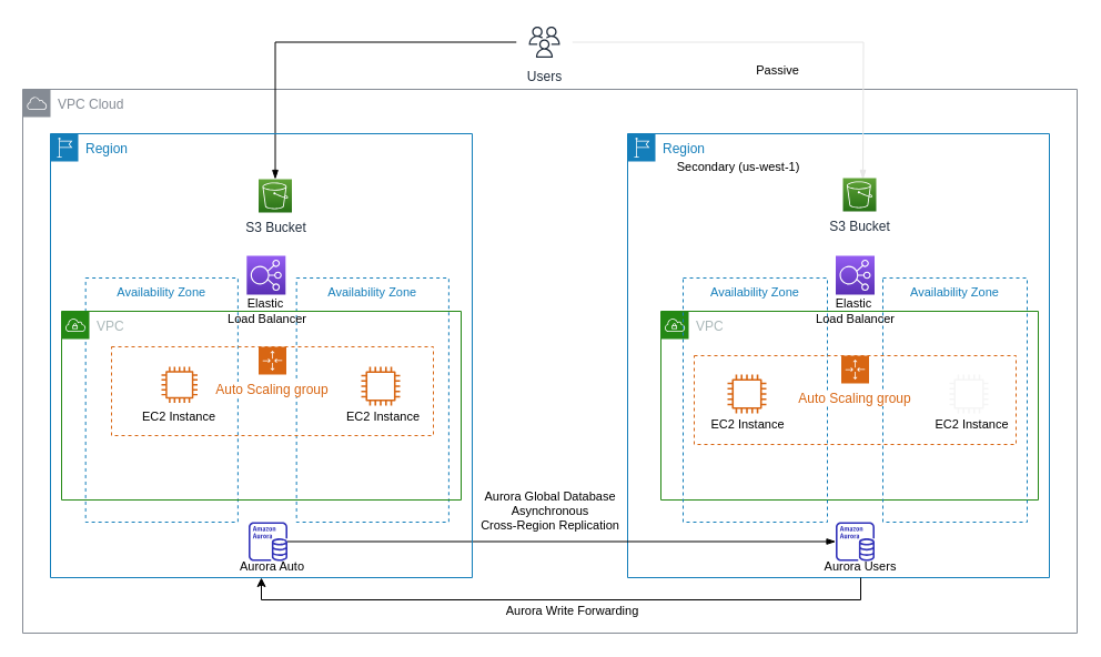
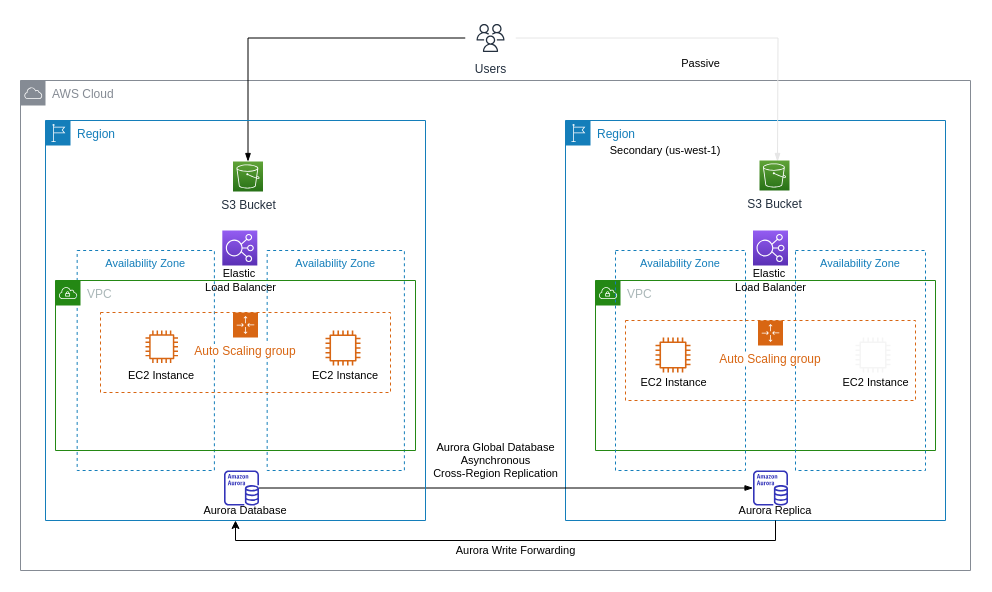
- <mxCell id="2" value="VPC Cloud" style="outlineConnect=0;gradientColor=none;html=1;whiteSpace=wrap;fontSize=12;fontStyle=0;shape=mxgraph.aws4.group;grIcon=mxgraph.aws4.group_aws_cloud;strokeColor=#858B94;fillColor=none;verticalAlign=top;align=left;spacingLeft=30;fontColor=#858B94;dashed=0;labelBackgroundColor=#ffffff;" parent="1" vertex="1"><mxGeometry x="20" y="80" width="950" height="490" as="geometry" /></mxCell>
+ <mxCell id="2" value="AWS Cloud" style="outlineConnect=0;gradientColor=none;html=1;whiteSpace=wrap;fontSize=12;fontStyle=0;shape=mxgraph.aws4.group;grIcon=mxgraph.aws4.group_aws_cloud;strokeColor=#858B94;fillColor=none;verticalAlign=top;align=left;spacingLeft=30;fontColor=#858B94;dashed=0;labelBackgroundColor=#ffffff;" parent="1" vertex="1"><mxGeometry x="20" y="80" width="950" height="490" as="geometry" /></mxCell>
- <mxCell id="17" value="Aurora Auto" style="text;html=1;strokeColor=none;fillColor=none;align=center;verticalAlign=middle;whiteSpace=wrap;rounded=0;fontSize=11;" parent="1" vertex="1"><mxGeometry x="195" y="500" width="100" height="20" as="geometry" /></mxCell>
+ <mxCell id="17" value="Aurora Database" style="text;html=1;strokeColor=none;fillColor=none;align=center;verticalAlign=middle;whiteSpace=wrap;rounded=0;fontSize=11;" parent="1" vertex="1"><mxGeometry x="195" y="500" width="100" height="20" as="geometry" /></mxCell>
- <mxCell id="31" value="Aurora Users" style="text;html=1;strokeColor=none;fillColor=none;align=center;verticalAlign=middle;whiteSpace=wrap;rounded=0;fontSize=11;" parent="1" vertex="1"><mxGeometry x="725" y="500" width="100" height="20" as="geometry" /></mxCell>
+ <mxCell id="31" value="Aurora Replica" style="text;html=1;strokeColor=none;fillColor=none;align=center;verticalAlign=middle;whiteSpace=wrap;rounded=0;fontSize=11;" parent="1" vertex="1"><mxGeometry x="725" y="500" width="100" height="20" as="geometry" /></mxCell>
